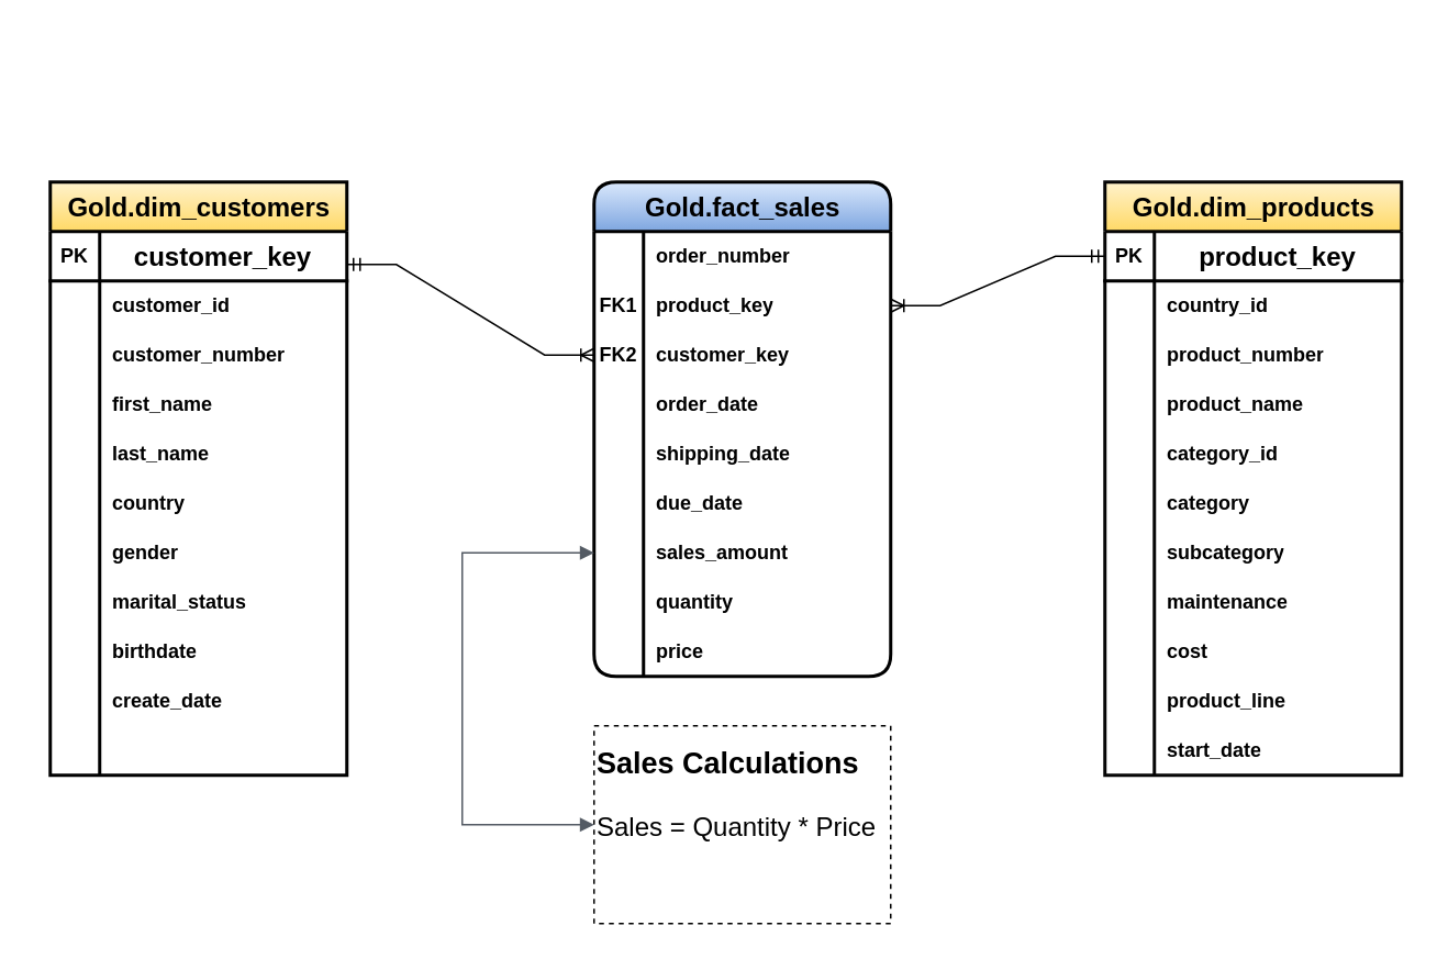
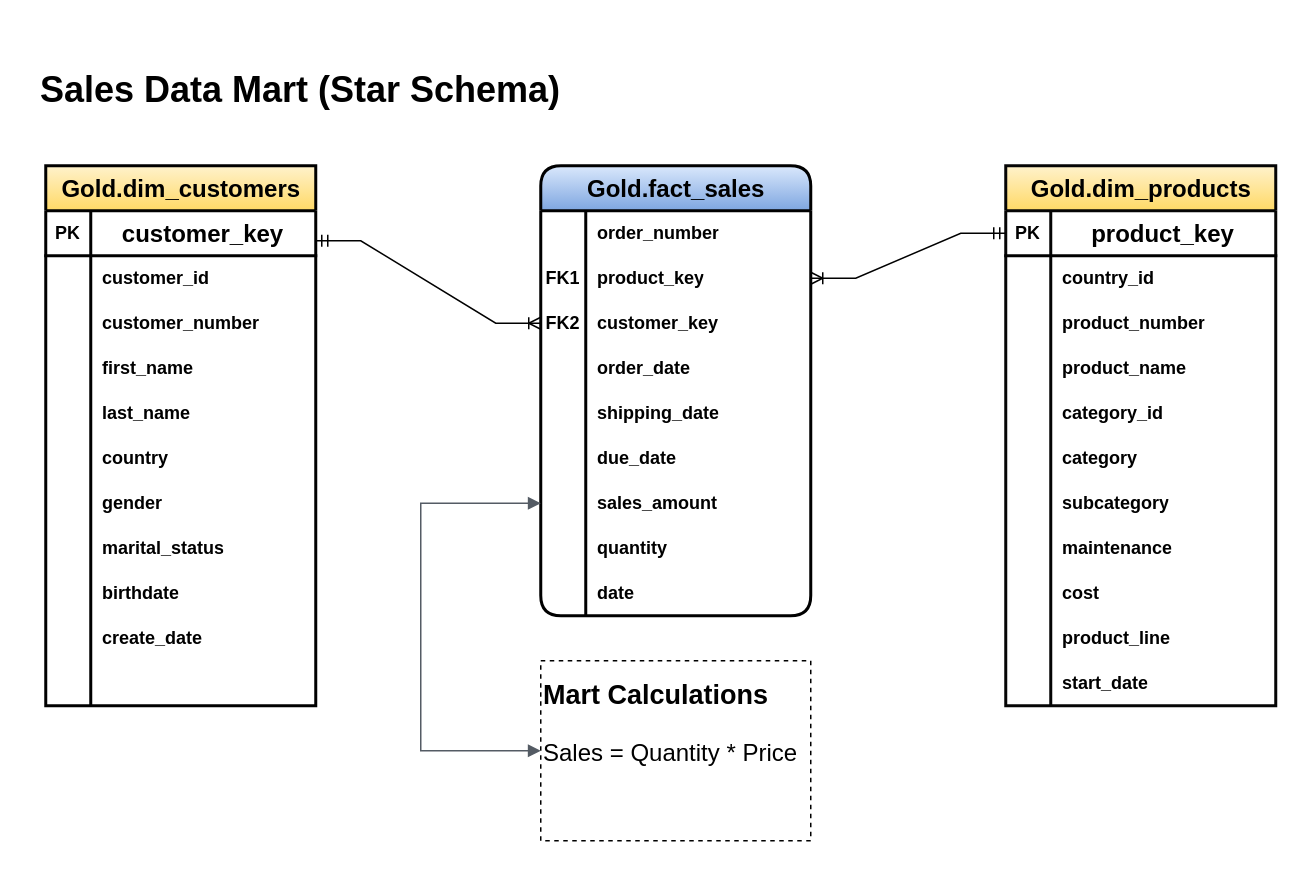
+ <mxCell id="104" value="&lt;font style=&quot;font-size: 24px;&quot;&gt;&lt;b&gt;Sales Data Mart (Star Schema)&lt;/b&gt;&lt;/font&gt;" style="text;html=1;align=center;verticalAlign=middle;whiteSpace=wrap;rounded=0;" vertex="1" parent="1"><mxGeometry x="20" y="20" width="360" height="80" as="geometry" /></mxCell>
- <mxCell id="99" value="price&amp;nbsp;" style="shape=partialRectangle;connectable=0;fillColor=none;top=0;left=0;bottom=0;right=0;align=left;spacingLeft=6;overflow=hidden;whiteSpace=wrap;html=1;strokeColor=#000000;fontStyle=1" vertex="1" parent="97"><mxGeometry x="30" width="150" height="30" as="geometry"><mxRectangle width="150" height="30" as="alternateBounds" /></mxGeometry></mxCell>
+ <mxCell id="99" value="date&amp;nbsp;" style="shape=partialRectangle;connectable=0;fillColor=none;top=0;left=0;bottom=0;right=0;align=left;spacingLeft=6;overflow=hidden;whiteSpace=wrap;html=1;strokeColor=#000000;fontStyle=1" vertex="1" parent="97"><mxGeometry x="30" width="150" height="30" as="geometry"><mxRectangle width="150" height="30" as="alternateBounds" /></mxGeometry></mxCell>
- <mxCell id="102" value="&lt;h1 style=&quot;margin-top: 0px;&quot;&gt;&lt;font style=&quot;font-size: 18px;&quot;&gt;Sales Calculations&lt;/font&gt;&lt;/h1&gt;&lt;div&gt;&lt;font style=&quot;font-size: 16px;&quot;&gt;Sales = Quantity * Price&lt;/font&gt;&lt;/div&gt;" style="text;html=1;whiteSpace=wrap;overflow=hidden;rounded=0;dashed=1;strokeWidth=1;perimeterSpacing=2;strokeColor=default;" vertex="1" parent="1"><mxGeometry x="360" y="440" width="180" height="120" as="geometry" /></mxCell>
+ <mxCell id="102" value="&lt;h1 style=&quot;margin-top: 0px;&quot;&gt;&lt;font style=&quot;font-size: 18px;&quot;&gt;Mart Calculations&lt;/font&gt;&lt;/h1&gt;&lt;div&gt;&lt;font style=&quot;font-size: 16px;&quot;&gt;Sales = Quantity * Price&lt;/font&gt;&lt;/div&gt;" style="text;html=1;whiteSpace=wrap;overflow=hidden;rounded=0;dashed=1;strokeWidth=1;perimeterSpacing=2;strokeColor=default;" vertex="1" parent="1"><mxGeometry x="360" y="440" width="180" height="120" as="geometry" /></mxCell>
